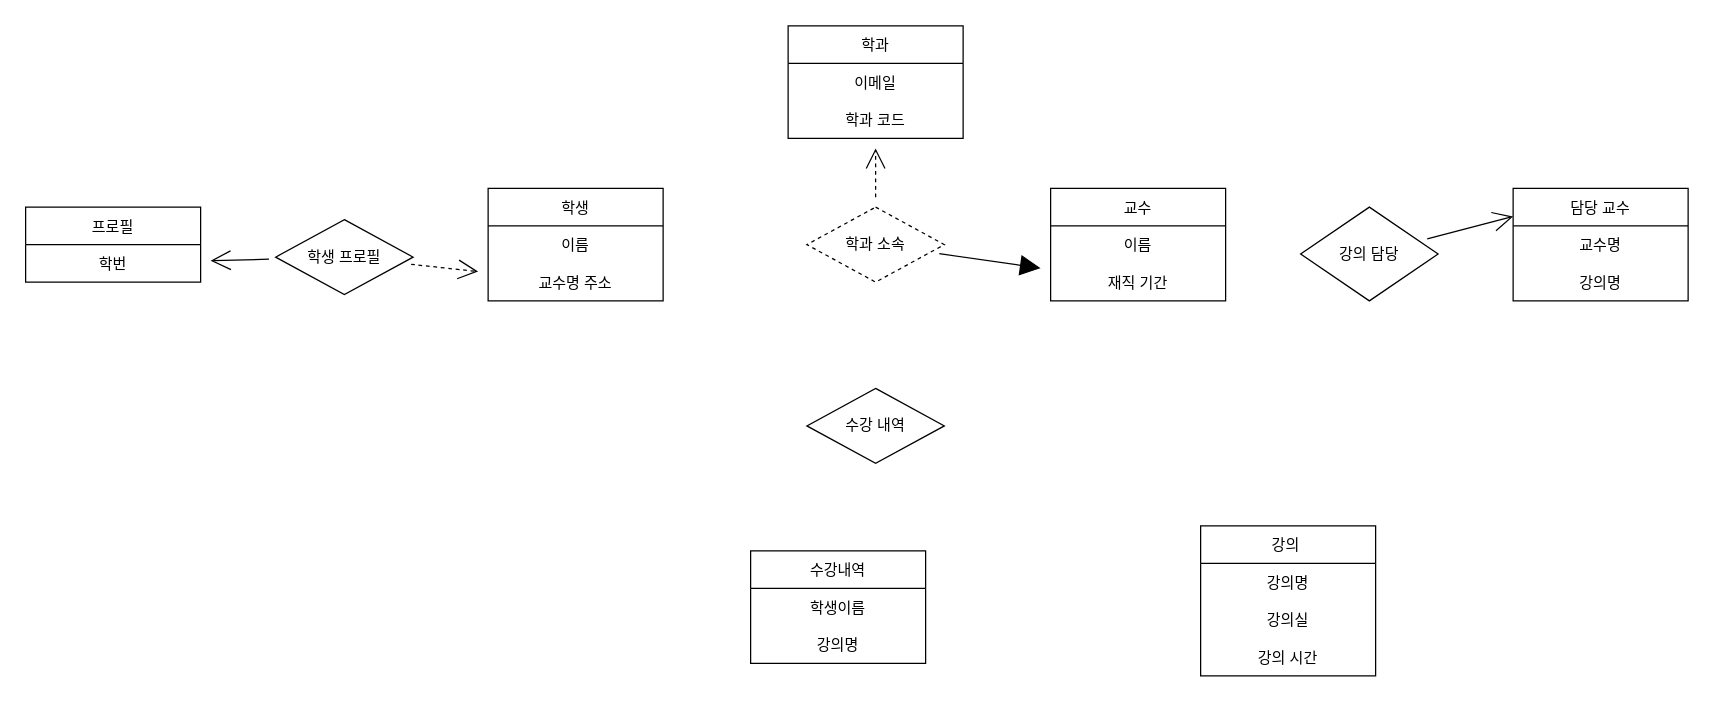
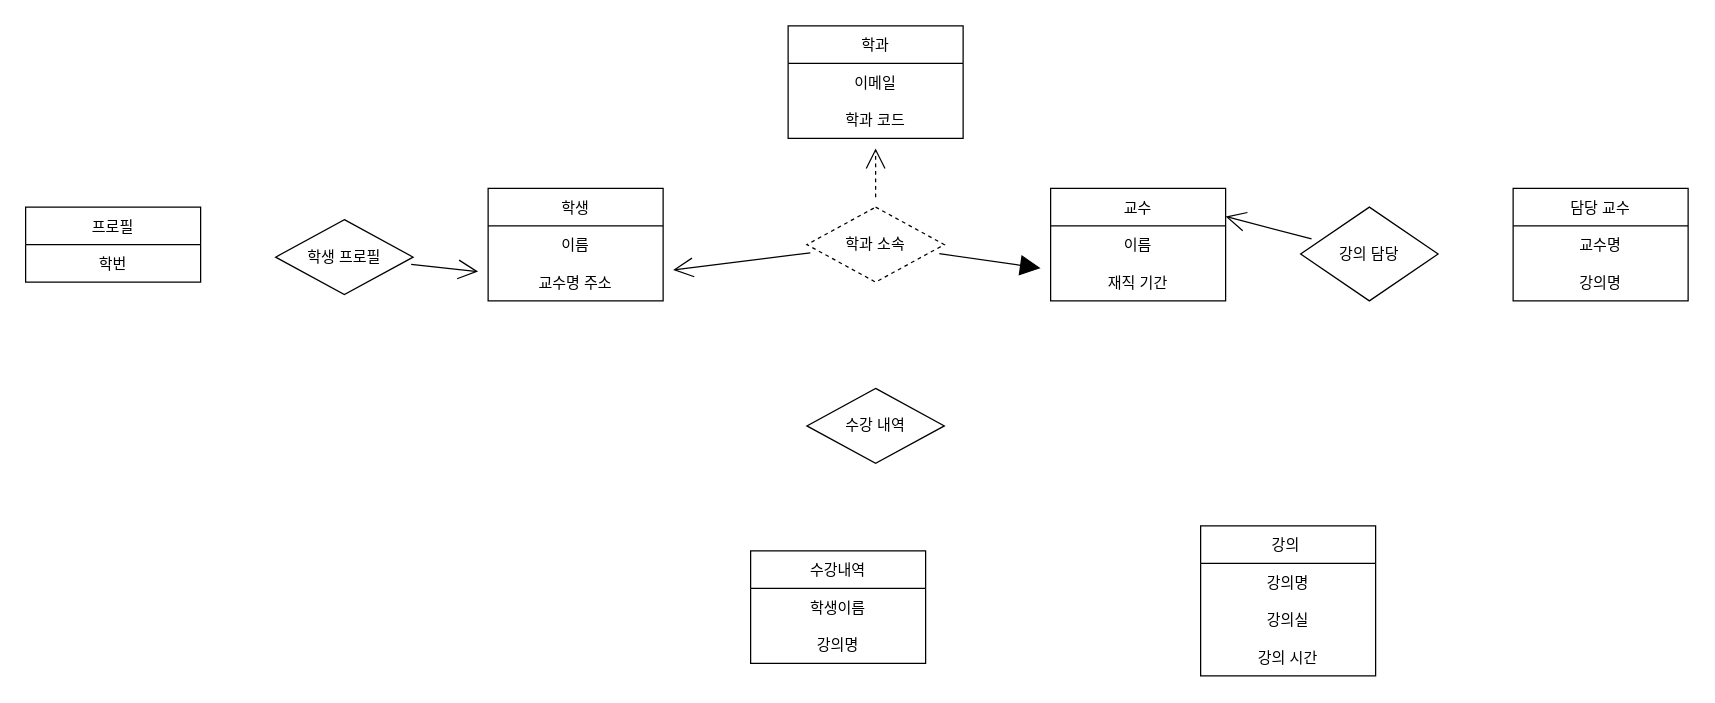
+ <mxCell id="19" value="" style="edgeStyle=none;curved=1;rounded=0;orthogonalLoop=1;jettySize=auto;html=1;endArrow=open;startSize=14;endSize=14;sourcePerimeterSpacing=8;targetPerimeterSpacing=8;entryX=1;entryY=0.25;entryDx=0;entryDy=0;" edge="1" parent="1" source="20" target="11"><mxGeometry relative="1" as="geometry" /></mxCell>
- <mxCell id="18" value="" style="edgeStyle=none;curved=1;rounded=0;orthogonalLoop=1;jettySize=auto;html=1;endArrow=open;startSize=14;endSize=14;sourcePerimeterSpacing=8;targetPerimeterSpacing=8;entryX=0;entryY=0.25;entryDx=0;entryDy=0;" edge="1" parent="1" source="20" target="31"><mxGeometry relative="1" as="geometry" /></mxCell>
- <mxCell id="15" value="" style="edgeStyle=none;curved=1;rounded=0;orthogonalLoop=1;jettySize=auto;html=1;endArrow=open;startSize=14;endSize=14;sourcePerimeterSpacing=8;targetPerimeterSpacing=8;" edge="1" parent="1" source="16" target="3"><mxGeometry relative="1" as="geometry" /></mxCell>
+ <mxCell id="25" value="" style="edgeStyle=none;curved=1;rounded=0;orthogonalLoop=1;jettySize=auto;html=1;endArrow=open;startSize=14;endSize=14;sourcePerimeterSpacing=8;targetPerimeterSpacing=8;" edge="1" parent="1" source="27" target="6"><mxGeometry relative="1" as="geometry" /></mxCell>
- <mxCell id="14" value="" style="edgeStyle=none;curved=1;rounded=0;orthogonalLoop=1;jettySize=auto;html=1;endArrow=open;startSize=14;endSize=14;sourcePerimeterSpacing=8;targetPerimeterSpacing=8;dashed=1;" edge="1" parent="1" source="16" target="6"><mxGeometry relative="1" as="geometry" /></mxCell>
+ <mxCell id="14" value="" style="edgeStyle=none;curved=1;rounded=0;orthogonalLoop=1;jettySize=auto;html=1;endArrow=open;startSize=14;endSize=14;sourcePerimeterSpacing=8;targetPerimeterSpacing=8;" edge="1" parent="1" source="16" target="6"><mxGeometry relative="1" as="geometry" /></mxCell>
